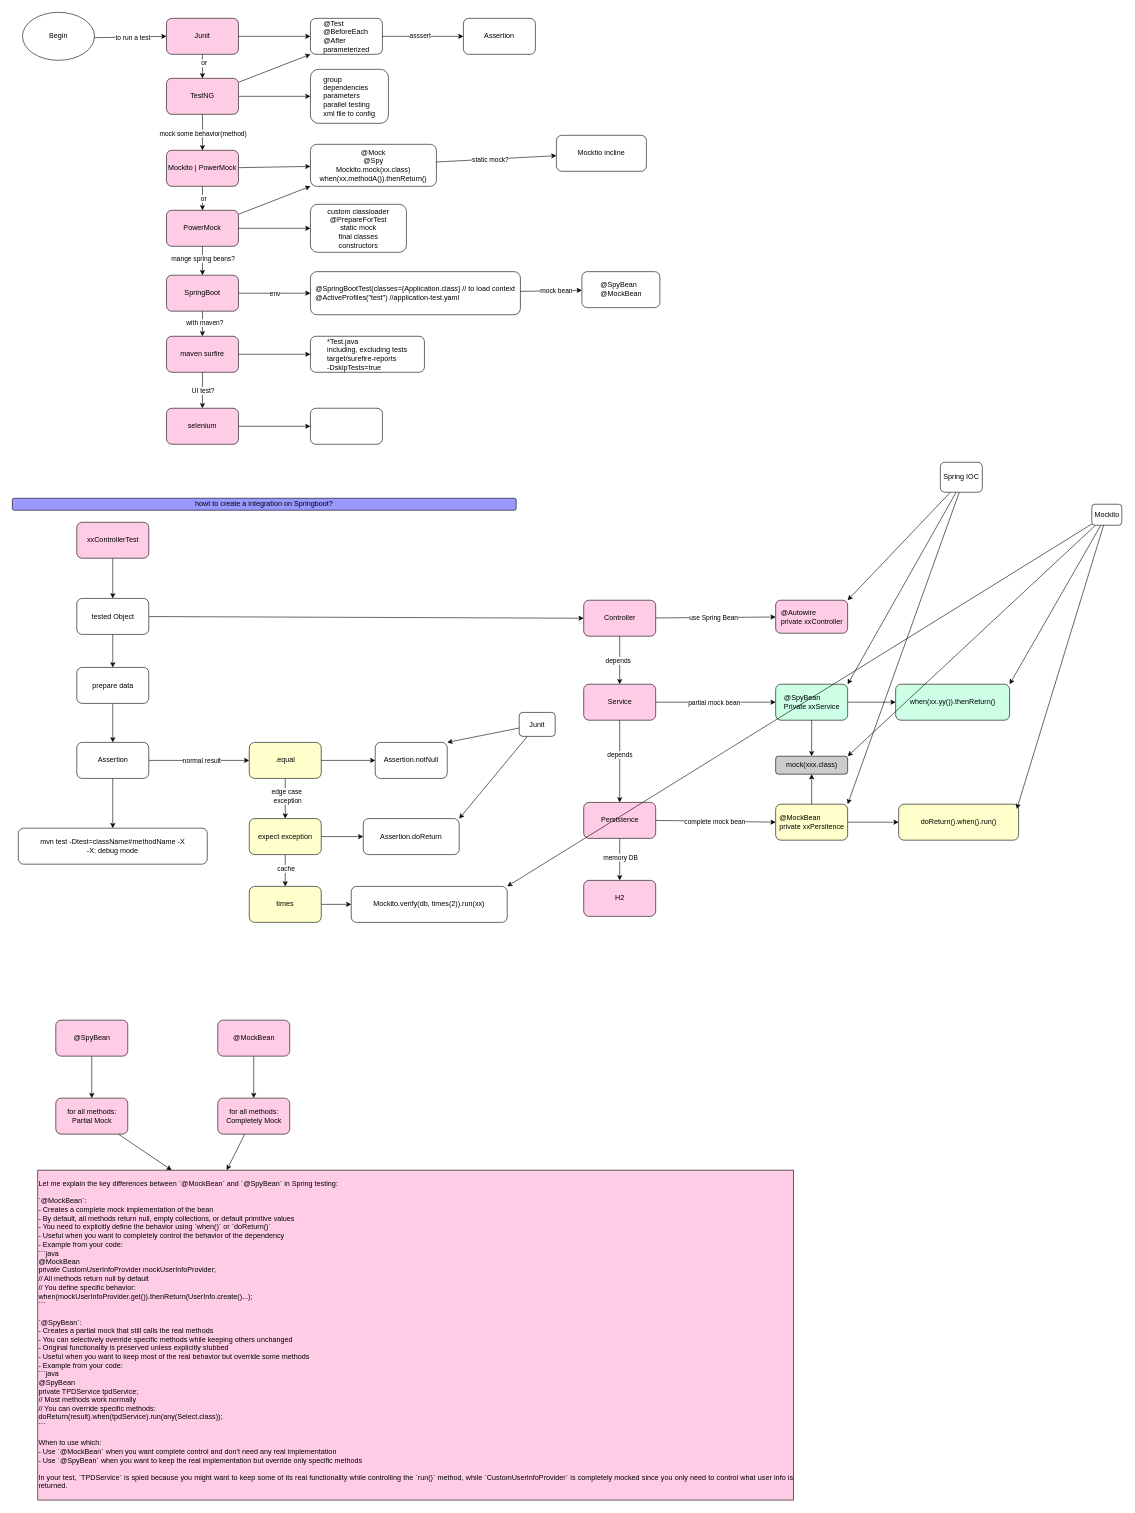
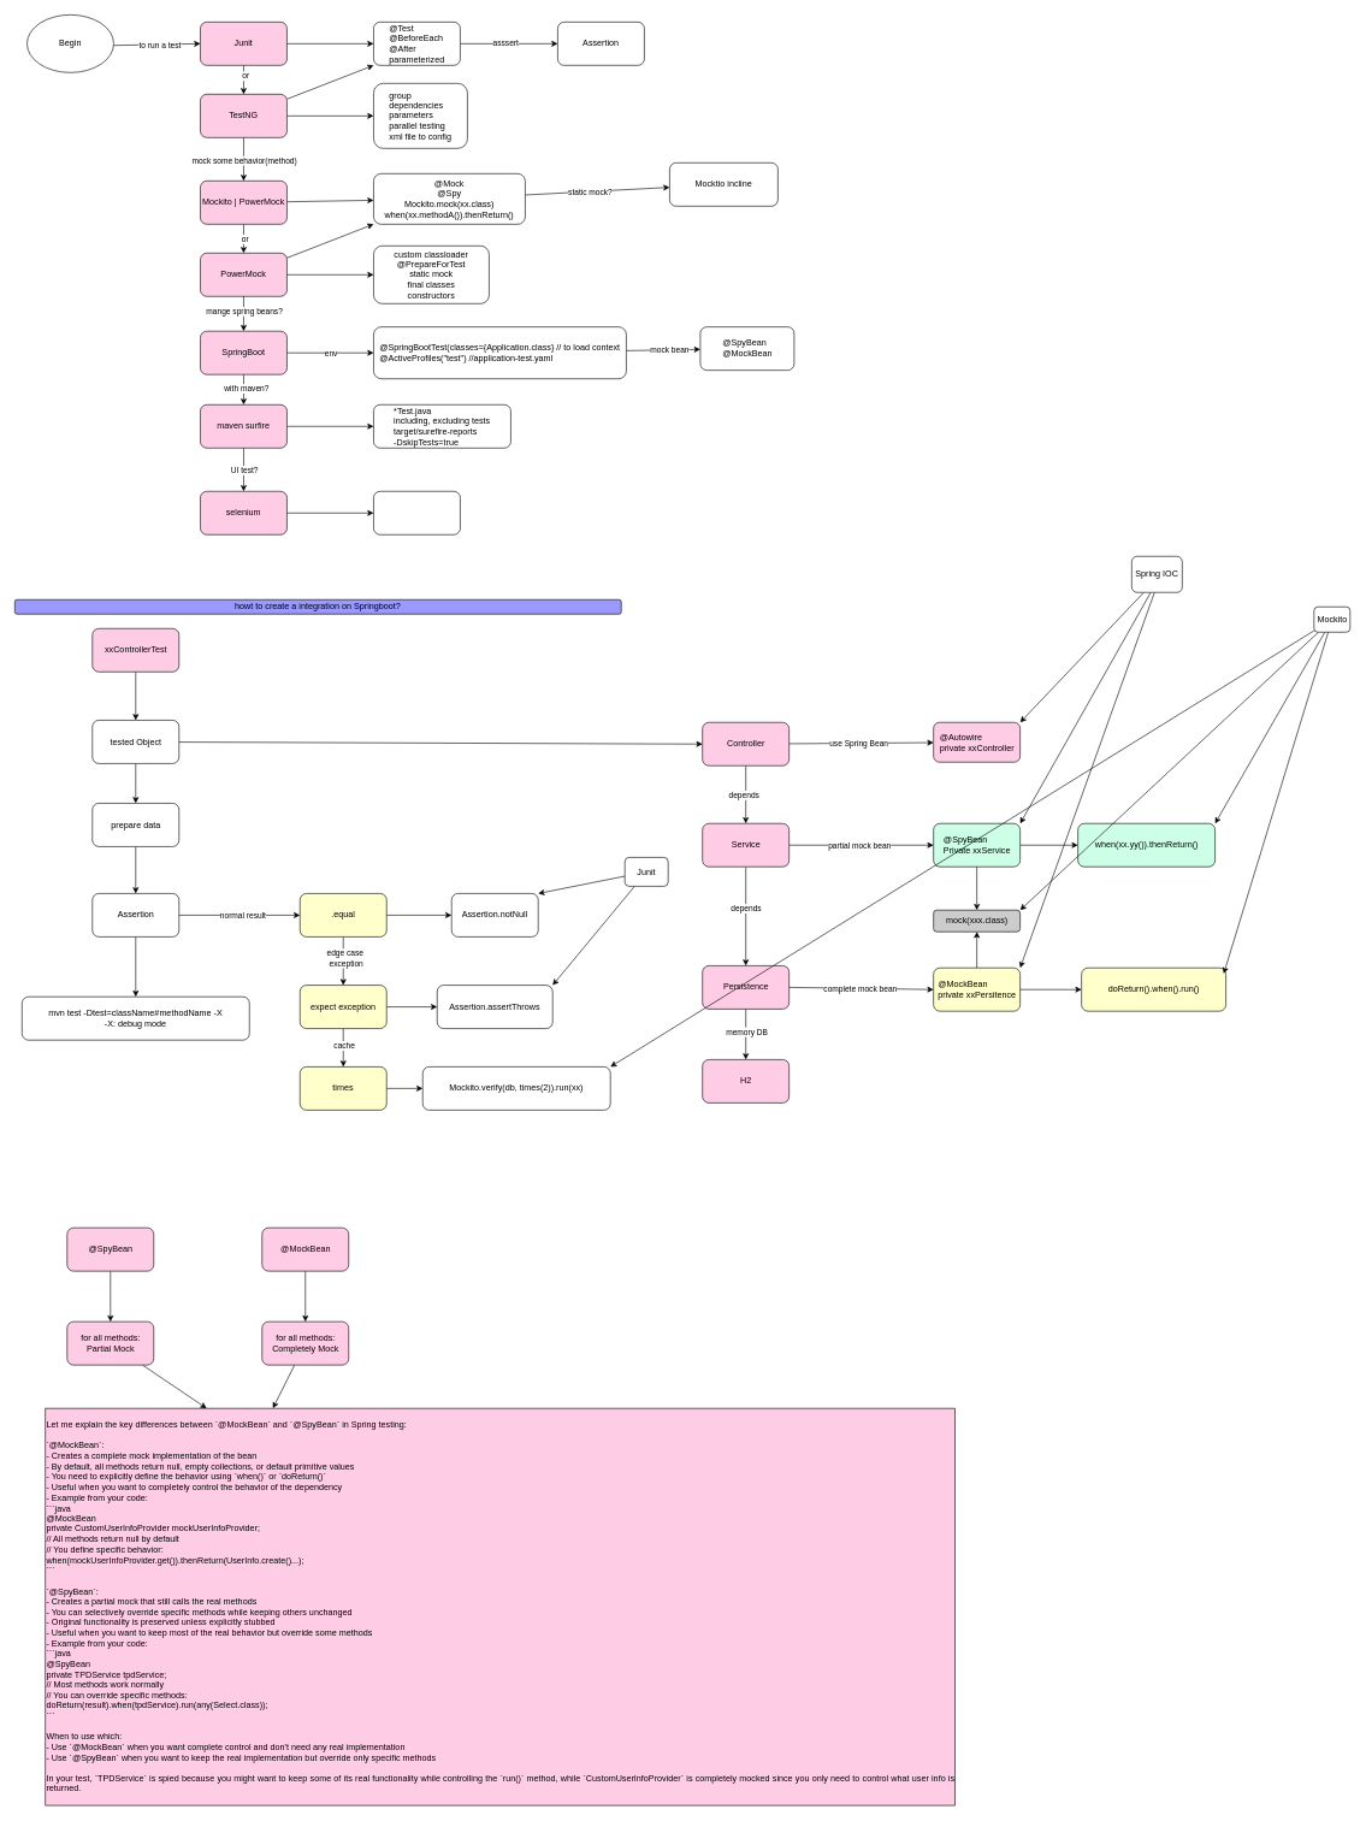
- <mxCell id="71" value="&lt;span style=&quot;color: rgb(0, 0, 0);&quot;&gt;Assertion.doReturn&lt;/span&gt;" style="rounded=1;whiteSpace=wrap;html=1;" parent="1" vertex="1"><mxGeometry x="605" y="1364" width="160" height="60" as="geometry" /></mxCell>
+ <mxCell id="71" value="&lt;span style=&quot;color: rgb(0, 0, 0);&quot;&gt;Assertion.assertThrows&lt;/span&gt;" style="rounded=1;whiteSpace=wrap;html=1;" parent="1" vertex="1"><mxGeometry x="605" y="1364" width="160" height="60" as="geometry" /></mxCell>
